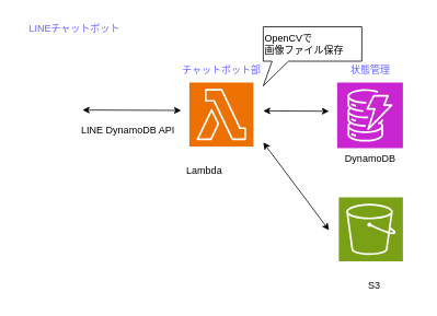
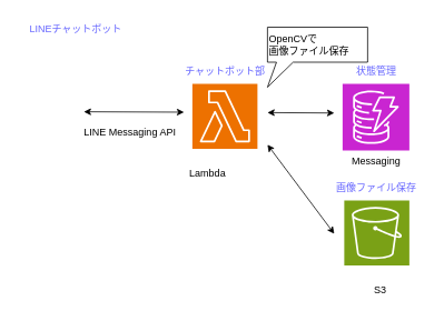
- <mxCell id="13" value="LINE DynamoDB API" style="text;html=1;align=center;verticalAlign=middle;resizable=0;points=[];autosize=1;strokeColor=none;fillColor=none;" vertex="1" parent="1"><mxGeometry x="90" y="144" width="130" height="30" as="geometry" /></mxCell>
+ <mxCell id="13" value="LINE Messaging API" style="text;html=1;align=center;verticalAlign=middle;resizable=0;points=[];autosize=1;strokeColor=none;fillColor=none;" vertex="1" parent="1"><mxGeometry x="90" y="144" width="130" height="30" as="geometry" /></mxCell>
- <mxCell id="3" value="DynamoDB" style="text;html=1;align=center;verticalAlign=middle;resizable=0;points=[];autosize=1;strokeColor=none;fillColor=none;" vertex="1" parent="1"><mxGeometry x="410" y="178" width="80" height="30" as="geometry" /></mxCell>
+ <mxCell id="3" value="Messaging" style="text;html=1;align=center;verticalAlign=middle;resizable=0;points=[];autosize=1;strokeColor=none;fillColor=none;" vertex="1" parent="1"><mxGeometry x="410" y="178" width="80" height="30" as="geometry" /></mxCell>
+ <mxCell id="16" value="画像ファイル保存" style="text;html=1;align=center;verticalAlign=middle;resizable=0;points=[];autosize=1;strokeColor=none;fillColor=none;fontColor=#6666FF;" vertex="1" parent="1"><mxGeometry x="390" y="210" width="120" height="30" as="geometry" /></mxCell>
